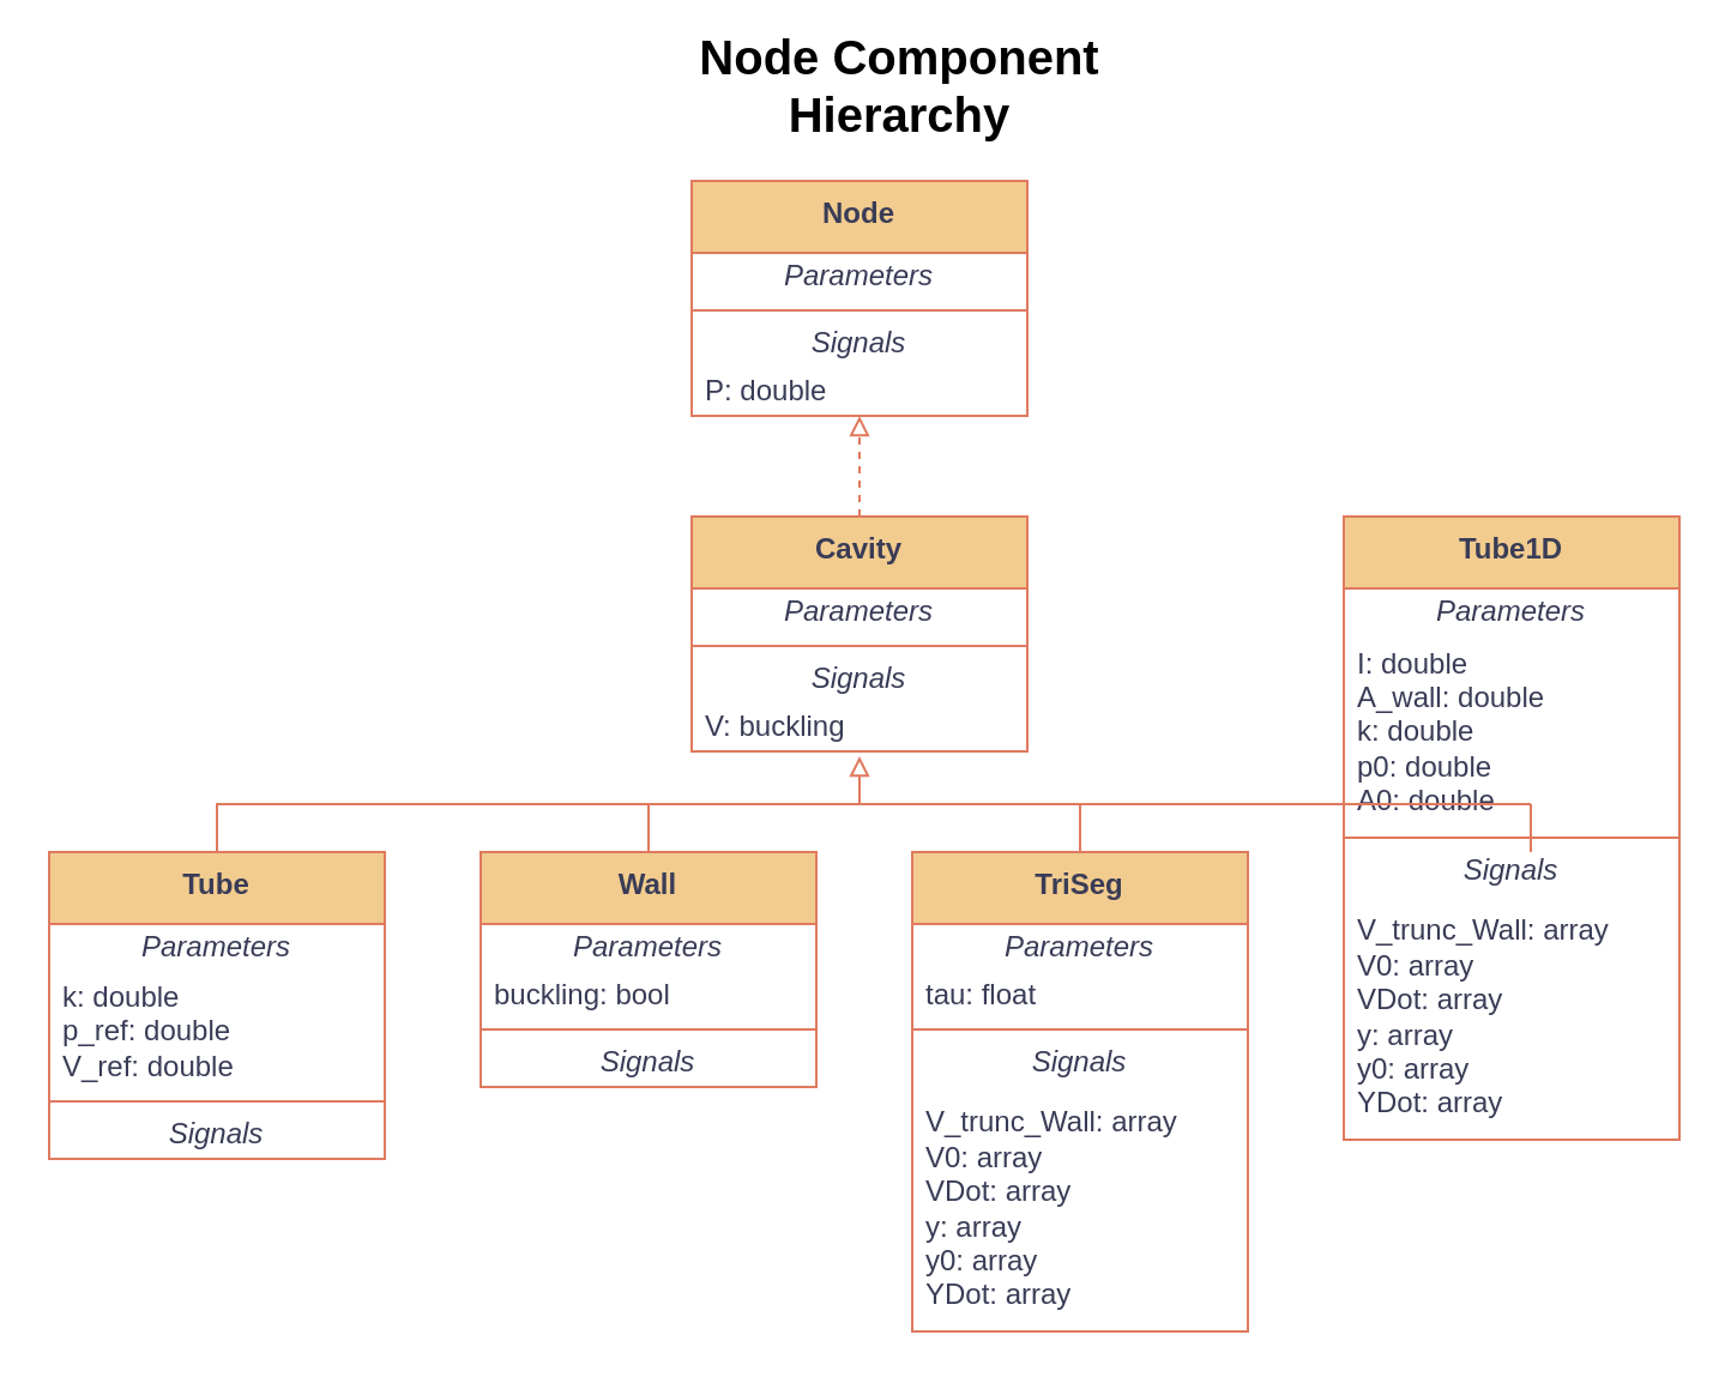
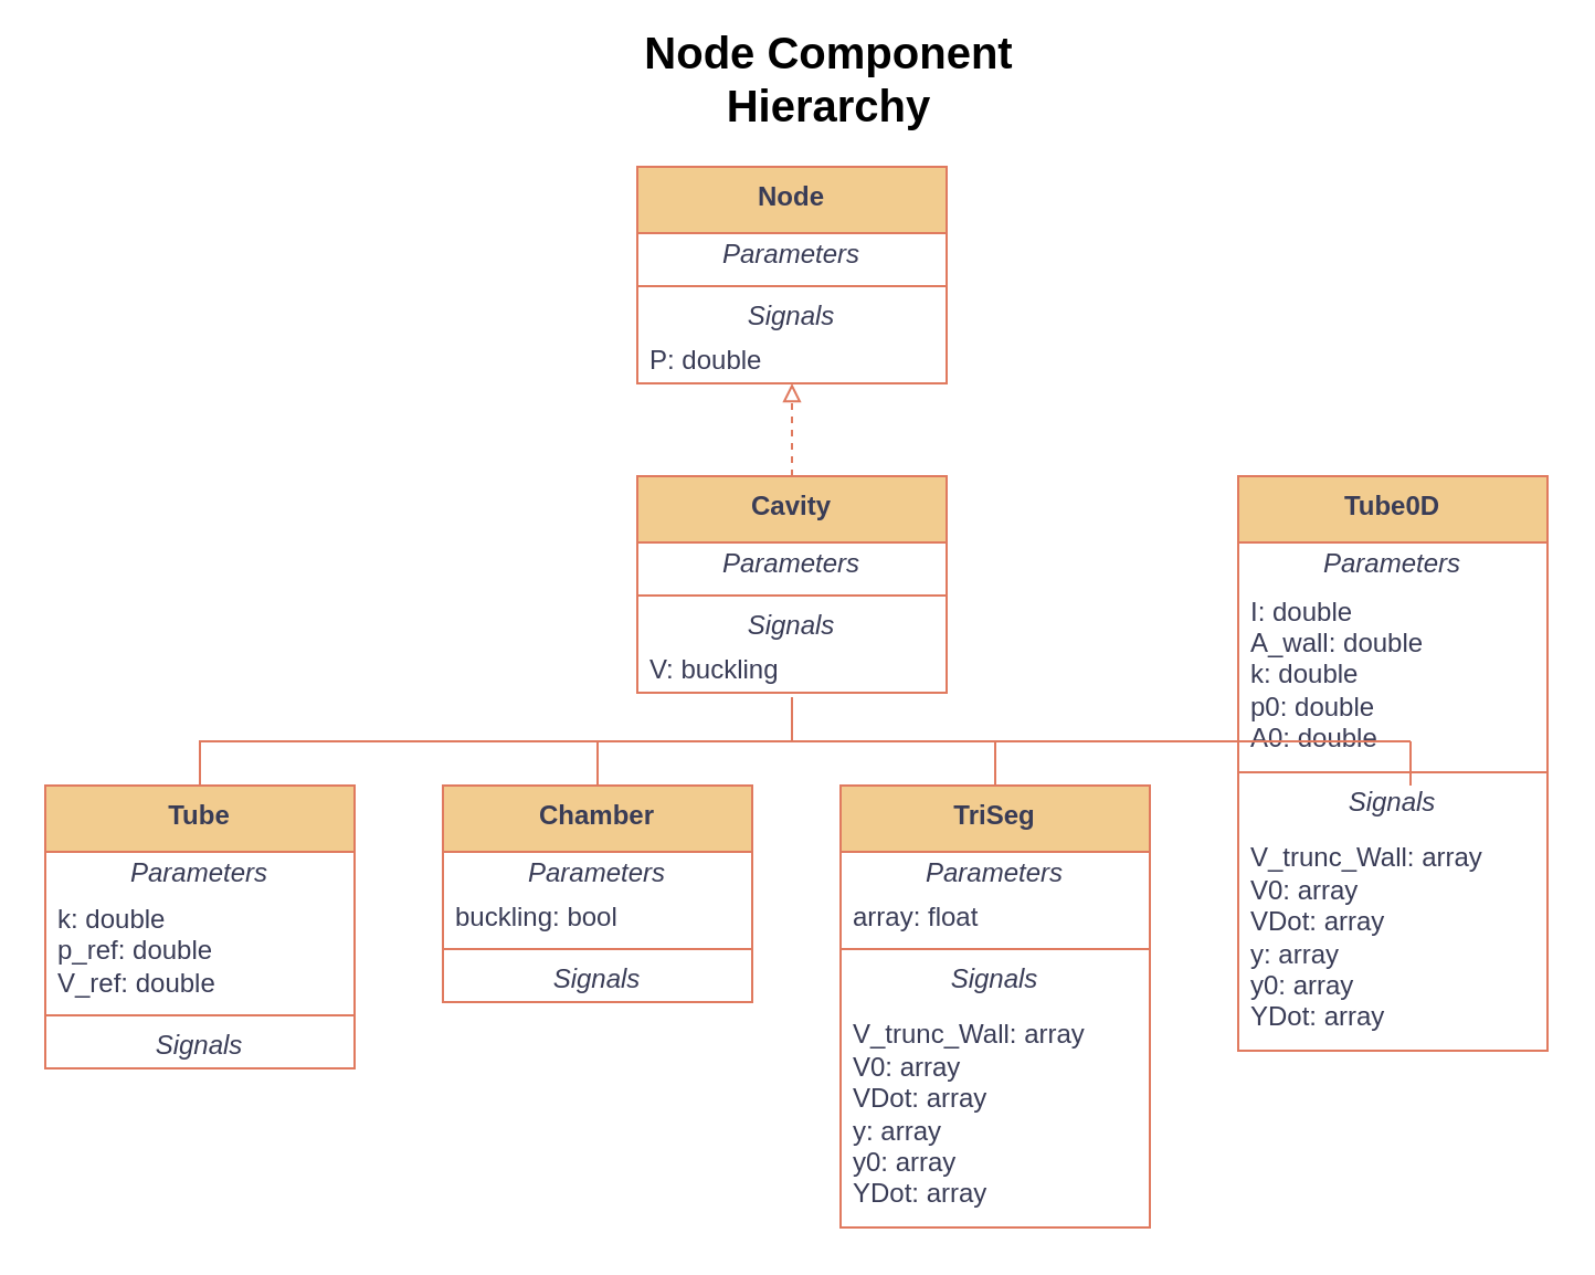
- <mxCell id="30" value="&lt;b&gt;Tube1D&lt;/b&gt;" style="swimlane;fontStyle=0;align=center;verticalAlign=top;childLayout=stackLayout;horizontal=1;startSize=30;horizontalStack=0;resizeParent=1;resizeParentMax=0;resizeLast=0;collapsible=0;marginBottom=0;html=1;whiteSpace=wrap;labelBackgroundColor=none;fillColor=#F2CC8F;strokeColor=#E07A5F;fontColor=#393C56;" parent="1" vertex="1"><mxGeometry x="560" y="215" width="140" height="260" as="geometry" /></mxCell>
+ <mxCell id="30" value="&lt;b&gt;Tube0D&lt;/b&gt;" style="swimlane;fontStyle=0;align=center;verticalAlign=top;childLayout=stackLayout;horizontal=1;startSize=30;horizontalStack=0;resizeParent=1;resizeParentMax=0;resizeLast=0;collapsible=0;marginBottom=0;html=1;whiteSpace=wrap;labelBackgroundColor=none;fillColor=#F2CC8F;strokeColor=#E07A5F;fontColor=#393C56;" parent="1" vertex="1"><mxGeometry x="560" y="215" width="140" height="260" as="geometry" /></mxCell>
- <mxCell id="29" value="" style="endArrow=block;html=1;rounded=0;exitX=0.5;exitY=0;exitDx=0;exitDy=0;endFill=0;entryX=0.5;entryY=1.1;entryDx=0;entryDy=0;entryPerimeter=0;labelBackgroundColor=none;strokeColor=#E07A5F;fontColor=default;" parent="1" source="12" target="11" edge="1"><mxGeometry width="50" height="50" relative="1" as="geometry"><mxPoint x="308" y="225" as="sourcePoint" /><mxPoint x="308" y="183" as="targetPoint" /><Array as="points"><mxPoint x="90" y="335" /><mxPoint x="358" y="335" /></Array></mxGeometry></mxCell>
+ <mxCell id="29" value="" style="endArrow=none;html=1;rounded=0;exitX=0.5;exitY=0;exitDx=0;exitDy=0;endFill=0;entryX=0.5;entryY=1.1;entryDx=0;entryDy=0;entryPerimeter=0;labelBackgroundColor=none;strokeColor=#E07A5F;fontColor=default;" parent="1" source="12" target="11" edge="1"><mxGeometry width="50" height="50" relative="1" as="geometry"><mxPoint x="308" y="225" as="sourcePoint" /><mxPoint x="308" y="183" as="targetPoint" /><Array as="points"><mxPoint x="90" y="335" /><mxPoint x="358" y="335" /></Array></mxGeometry></mxCell>
- <mxCell id="17" value="&lt;b&gt;Wall&lt;/b&gt;" style="swimlane;fontStyle=0;align=center;verticalAlign=top;childLayout=stackLayout;horizontal=1;startSize=30;horizontalStack=0;resizeParent=1;resizeParentMax=0;resizeLast=0;collapsible=0;marginBottom=0;html=1;whiteSpace=wrap;labelBackgroundColor=none;fillColor=#F2CC8F;strokeColor=#E07A5F;fontColor=#393C56;" parent="1" vertex="1"><mxGeometry x="200" y="355" width="140" height="98" as="geometry" /></mxCell>
+ <mxCell id="17" value="&lt;b&gt;Chamber&lt;/b&gt;" style="swimlane;fontStyle=0;align=center;verticalAlign=top;childLayout=stackLayout;horizontal=1;startSize=30;horizontalStack=0;resizeParent=1;resizeParentMax=0;resizeLast=0;collapsible=0;marginBottom=0;html=1;whiteSpace=wrap;labelBackgroundColor=none;fillColor=#F2CC8F;strokeColor=#E07A5F;fontColor=#393C56;" parent="1" vertex="1"><mxGeometry x="200" y="355" width="140" height="98" as="geometry" /></mxCell>
- <mxCell id="24" value="tau: float" style="text;html=1;strokeColor=none;fillColor=none;align=left;verticalAlign=middle;spacingLeft=4;spacingRight=4;overflow=hidden;rotatable=0;points=[[0,0.5],[1,0.5]];portConstraint=eastwest;whiteSpace=wrap;labelBackgroundColor=none;fontColor=#393C56;" parent="22" vertex="1"><mxGeometry y="50" width="140" height="20" as="geometry" /></mxCell>
+ <mxCell id="24" value="array: float" style="text;html=1;strokeColor=none;fillColor=none;align=left;verticalAlign=middle;spacingLeft=4;spacingRight=4;overflow=hidden;rotatable=0;points=[[0,0.5],[1,0.5]];portConstraint=eastwest;whiteSpace=wrap;labelBackgroundColor=none;fontColor=#393C56;" parent="22" vertex="1"><mxGeometry y="50" width="140" height="20" as="geometry" /></mxCell>
